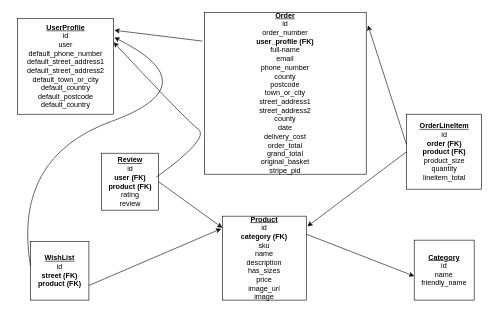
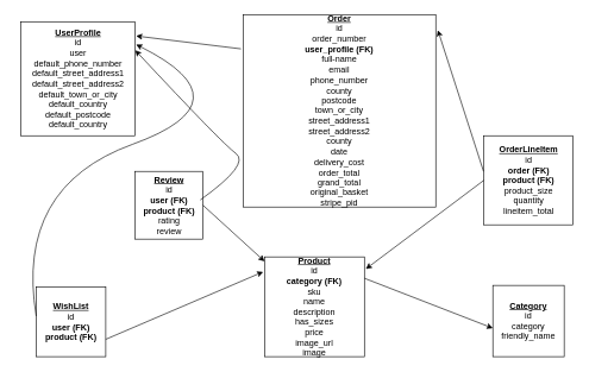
- <mxCell id="8" value="&lt;u style=&quot;font-weight: bold&quot;&gt;Review&lt;/u&gt;&lt;br&gt;id&lt;br&gt;&lt;b&gt;user (FK)&lt;br&gt;product (FK)&lt;/b&gt;&lt;br&gt;rating&lt;br&gt;review" style="whiteSpace=wrap;html=1;aspect=fixed;" vertex="1" parent="1"><mxGeometry x="168.75" y="255" width="95" height="95" as="geometry" /></mxCell>
+ <mxCell id="8" value="&lt;u style=&quot;font-weight: bold&quot;&gt;Review&lt;/u&gt;&lt;br&gt;id&lt;br&gt;&lt;b&gt;user (FK)&lt;br&gt;product (FK)&lt;/b&gt;&lt;br&gt;rating&lt;br&gt;review" style="whiteSpace=wrap;html=1;aspect=fixed;" vertex="1" parent="1"><mxGeometry x="188.75" y="240" width="95" height="95" as="geometry" /></mxCell>
- <mxCell id="4" value="&lt;b&gt;&lt;u&gt;Category&lt;/u&gt;&lt;/b&gt;&lt;br&gt;id&lt;br&gt;name&lt;br&gt;friendly_name" style="whiteSpace=wrap;html=1;aspect=fixed;" vertex="1" parent="1"><mxGeometry x="690" y="400" width="100" height="100" as="geometry" /></mxCell>
+ <mxCell id="4" value="&lt;b&gt;&lt;u&gt;Category&lt;/u&gt;&lt;/b&gt;&lt;br&gt;id&lt;br&gt;category&lt;br&gt;friendly_name" style="whiteSpace=wrap;html=1;aspect=fixed;" vertex="1" parent="1"><mxGeometry x="690" y="400" width="100" height="100" as="geometry" /></mxCell>
- <mxCell id="2" value="&lt;b&gt;&lt;u&gt;WishList&lt;/u&gt;&lt;/b&gt;&lt;br&gt;id&lt;br&gt;&lt;b&gt;street (FK)&lt;br&gt;product (FK)&lt;/b&gt;" style="whiteSpace=wrap;html=1;aspect=fixed;" vertex="1" parent="1"><mxGeometry x="50" y="402.5" width="97.5" height="97.5" as="geometry" /></mxCell>
+ <mxCell id="2" value="&lt;b&gt;&lt;u&gt;WishList&lt;/u&gt;&lt;/b&gt;&lt;br&gt;id&lt;br&gt;&lt;b&gt;user (FK)&lt;br&gt;product (FK)&lt;/b&gt;" style="whiteSpace=wrap;html=1;aspect=fixed;" vertex="1" parent="1"><mxGeometry x="50" y="402.5" width="97.5" height="97.5" as="geometry" /></mxCell>
